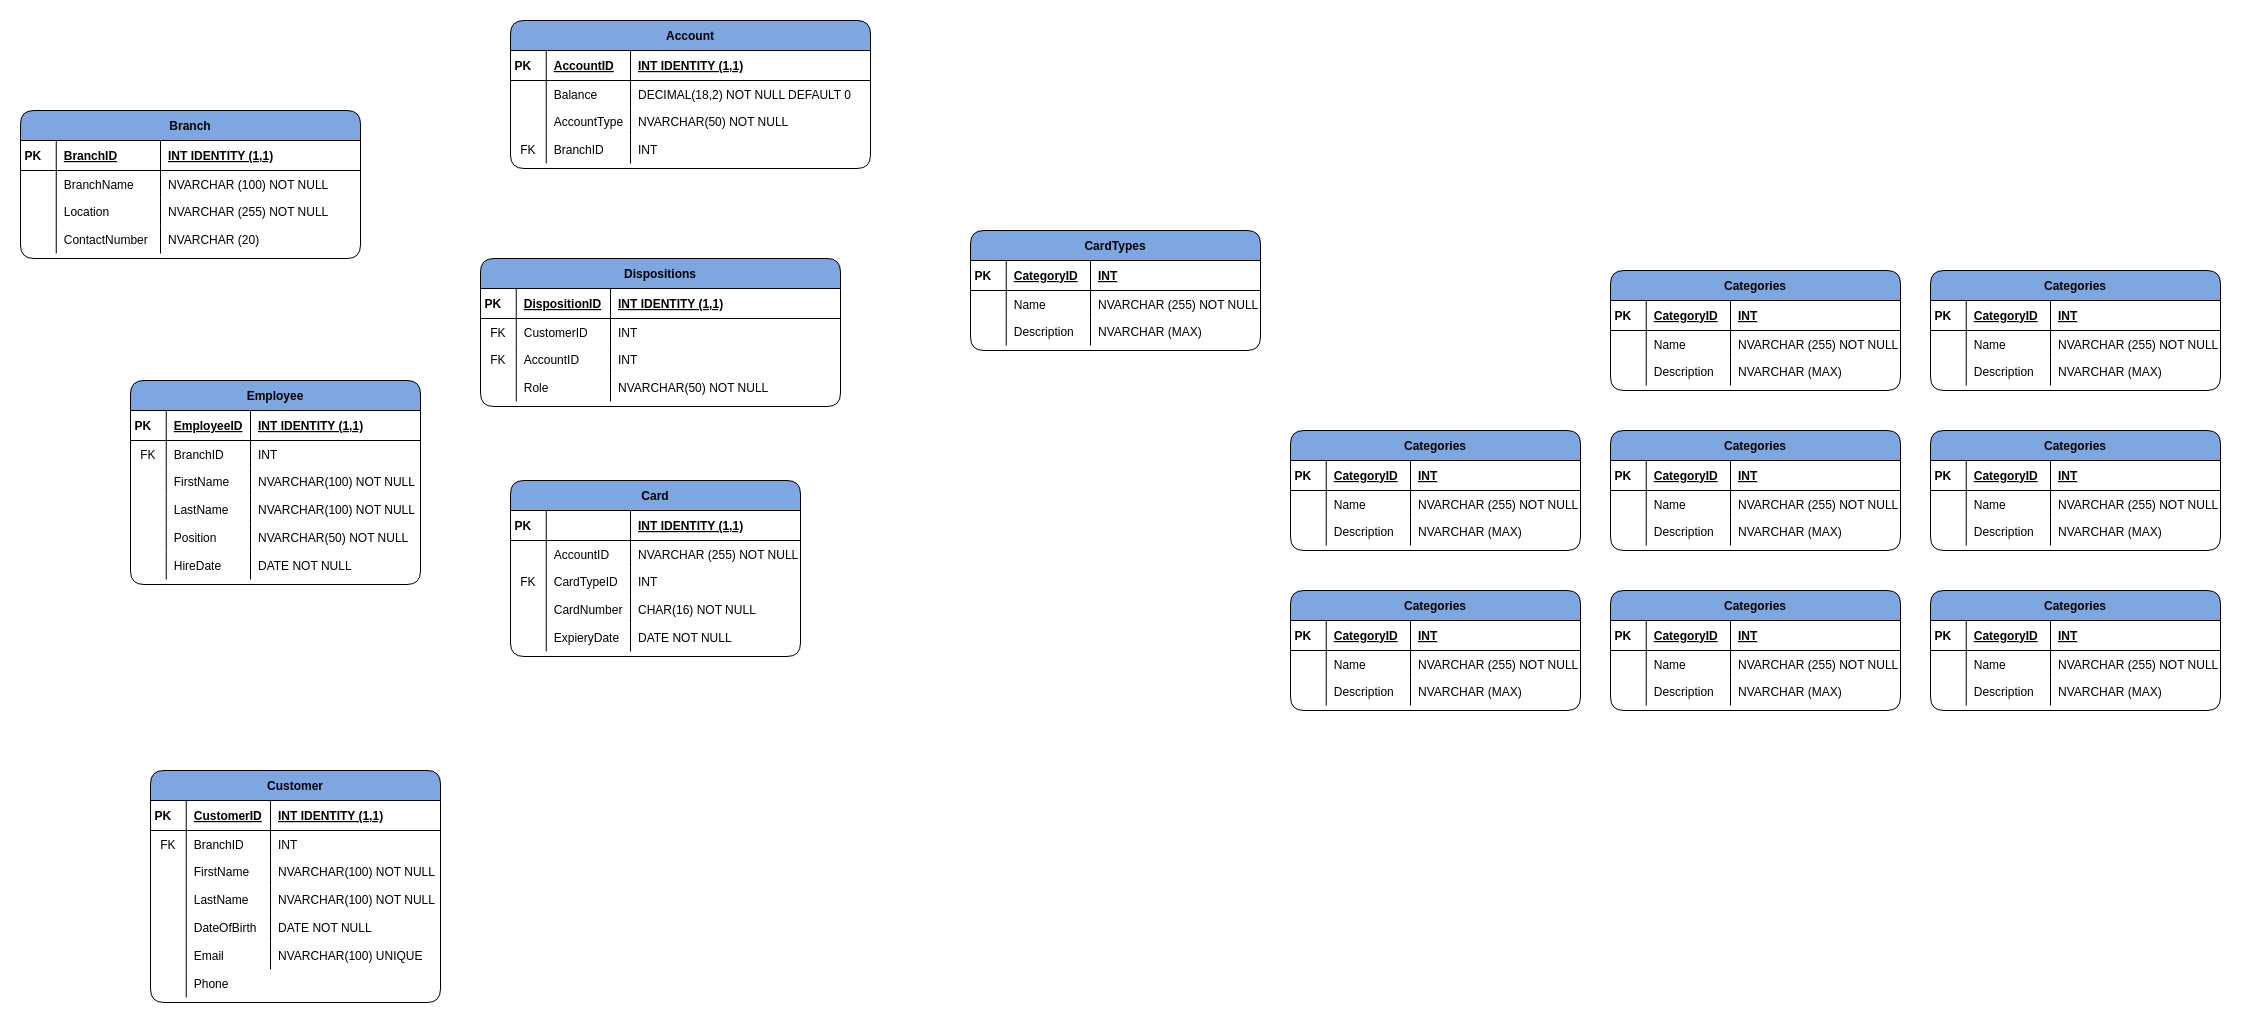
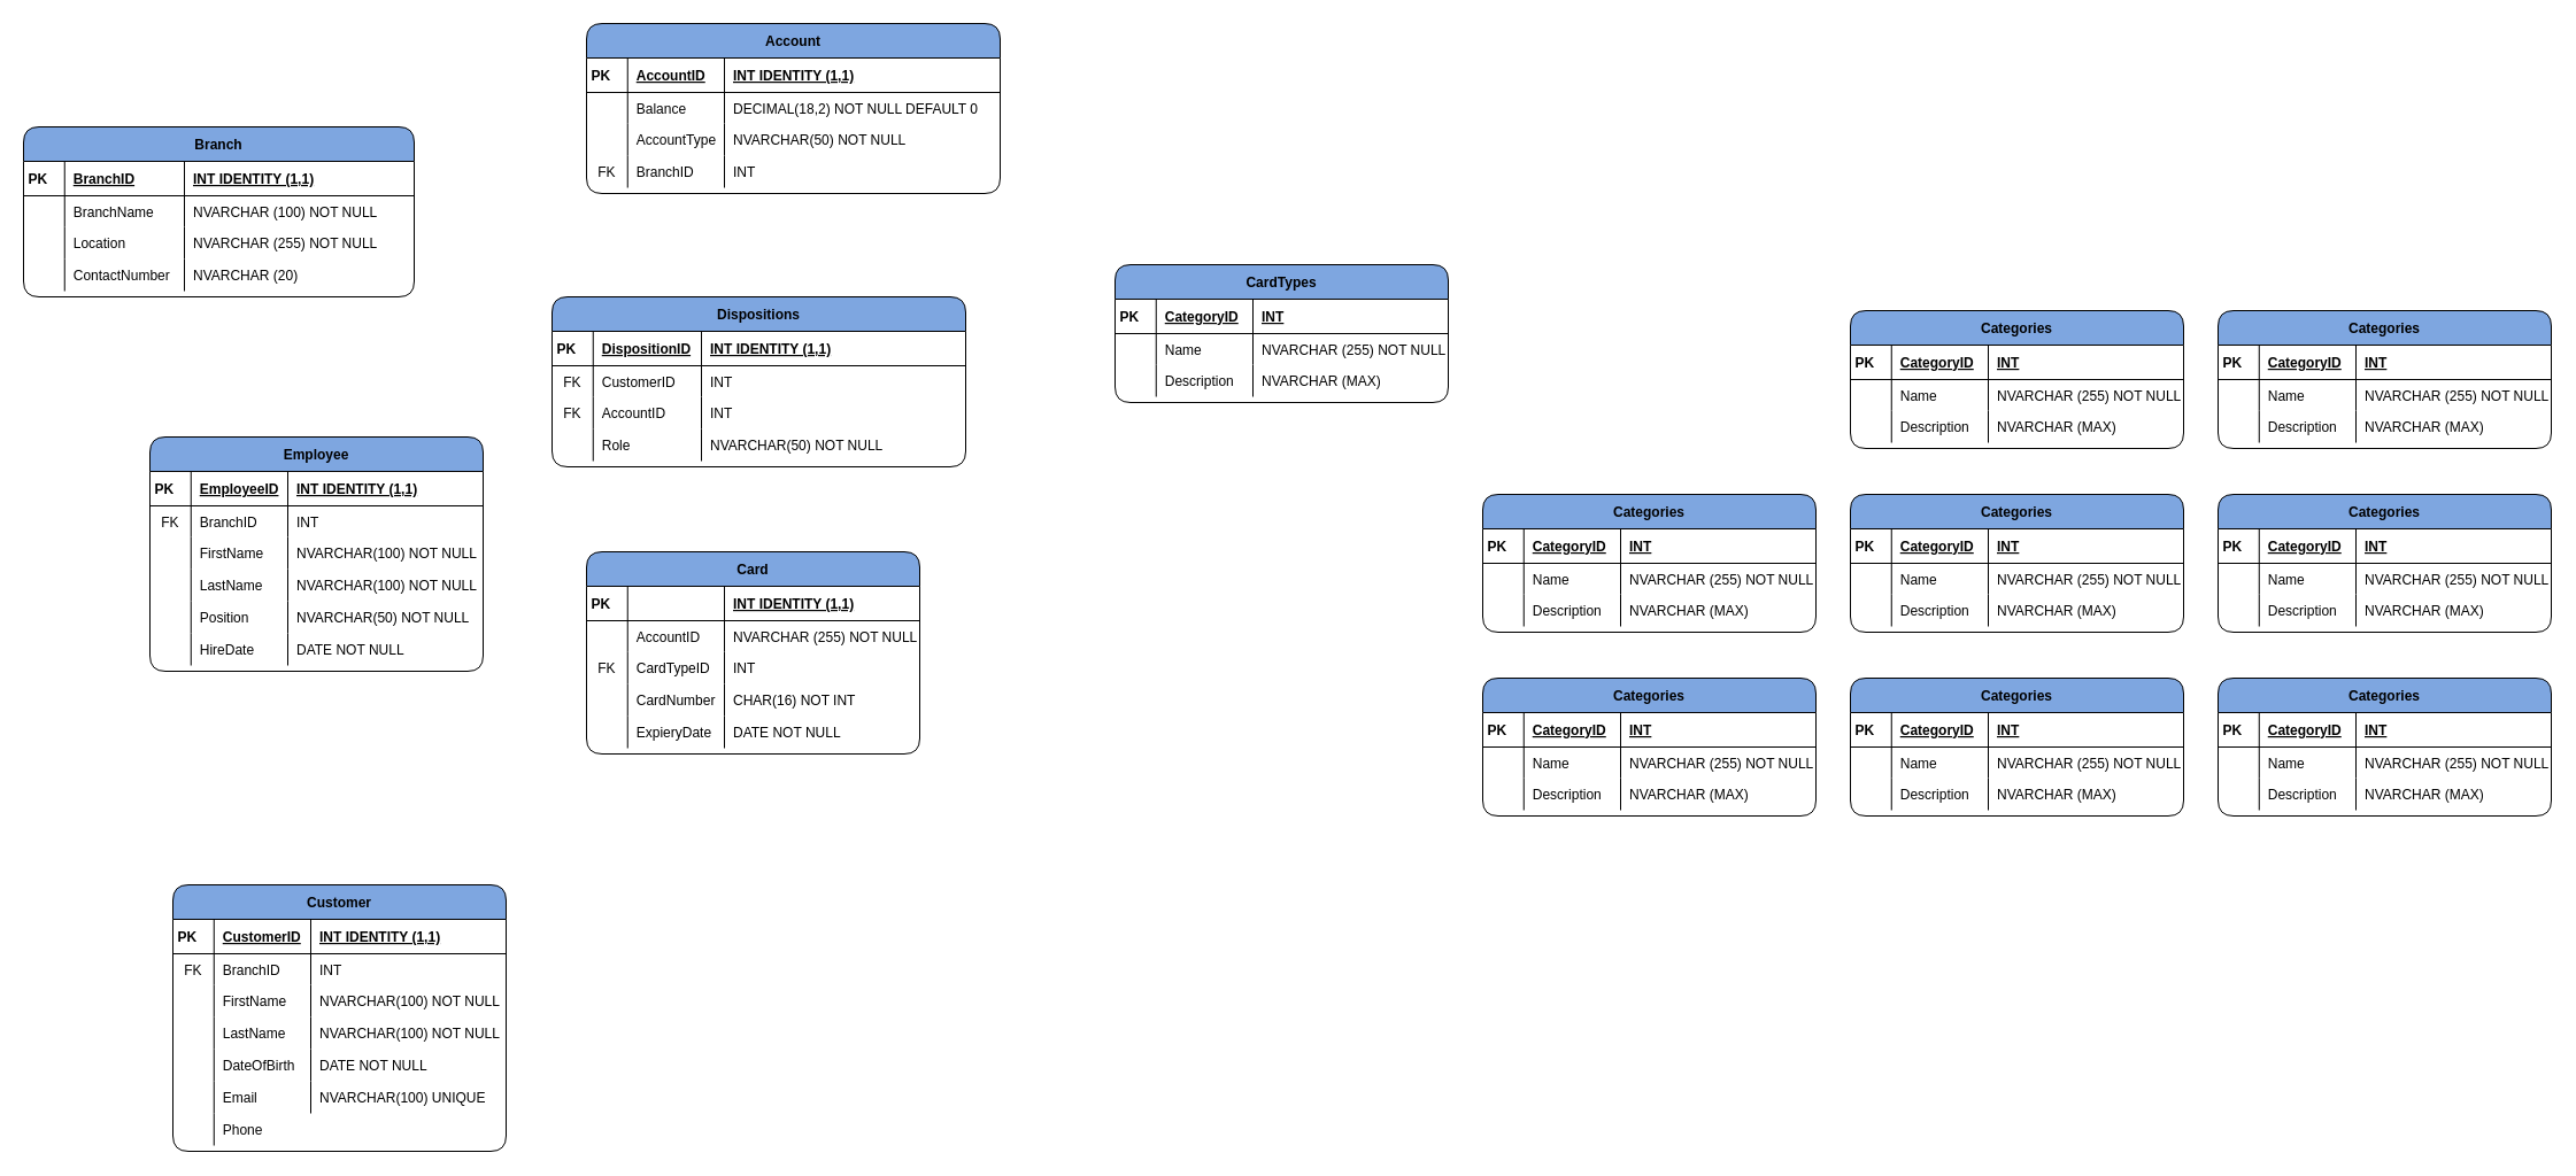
- <mxCell id="132" value="CHAR(16) NOT NULL" style="shape=partialRectangle;overflow=hidden;connectable=0;fillColor=none;top=0;left=0;bottom=0;right=0;align=left;spacingLeft=6;rounded=1;" vertex="1" parent="129"><mxGeometry x="120" width="170" height="28" as="geometry"><mxRectangle width="170" height="28" as="alternateBounds" /></mxGeometry></mxCell>
+ <mxCell id="132" value="CHAR(16) NOT INT" style="shape=partialRectangle;overflow=hidden;connectable=0;fillColor=none;top=0;left=0;bottom=0;right=0;align=left;spacingLeft=6;rounded=1;" vertex="1" parent="129"><mxGeometry x="120" width="170" height="28" as="geometry"><mxRectangle width="170" height="28" as="alternateBounds" /></mxGeometry></mxCell>
